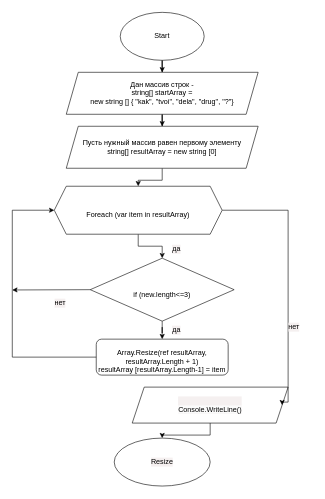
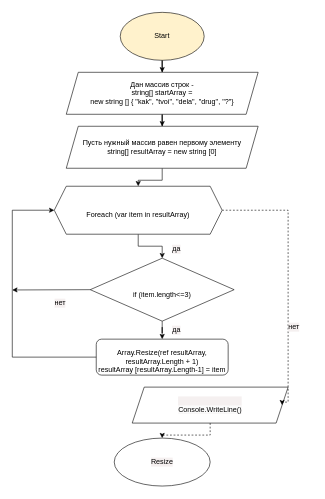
- <mxCell id="3" value="Start" style="ellipse;whiteSpace=wrap;html=1;" vertex="1" parent="1"><mxGeometry x="200" y="20" width="140" height="80" as="geometry" /></mxCell>
+ <mxCell id="3" value="Start" style="ellipse;whiteSpace=wrap;html=1;fillColor=#fff2cc;" vertex="1" parent="1"><mxGeometry x="200" y="20" width="140" height="80" as="geometry" /></mxCell>
- <mxCell id="9" style="edgeStyle=orthogonalEdgeStyle;rounded=0;orthogonalLoop=1;jettySize=auto;html=1;exitX=1;exitY=0.5;exitDx=0;exitDy=0;entryX=1;entryY=0.5;entryDx=0;entryDy=0;" edge="1" parent="1" source="10" target="20"><mxGeometry relative="1" as="geometry"><mxPoint x="480" y="792.667" as="targetPoint" /><Array as="points"><mxPoint x="480" y="350" /><mxPoint x="480" y="670" /></Array></mxGeometry></mxCell>
+ <mxCell id="9" style="edgeStyle=orthogonalEdgeStyle;rounded=0;orthogonalLoop=1;jettySize=auto;html=1;exitX=1;exitY=0.5;exitDx=0;exitDy=0;entryX=1;entryY=0.5;entryDx=0;entryDy=0;dashed=1;" edge="1" parent="1" source="10" target="20"><mxGeometry relative="1" as="geometry"><mxPoint x="480" y="792.667" as="targetPoint" /><Array as="points"><mxPoint x="480" y="350" /><mxPoint x="480" y="670" /></Array></mxGeometry></mxCell>
- <mxCell id="12" value="&lt;br&gt;if (new.length&amp;lt;=3)" style="rhombus;whiteSpace=wrap;html=1;" vertex="1" parent="1"><mxGeometry x="150" y="430" width="240" height="105" as="geometry" /></mxCell>
+ <mxCell id="12" value="&lt;br&gt;if (item.length&amp;lt;=3)" style="rhombus;whiteSpace=wrap;html=1;" vertex="1" parent="1"><mxGeometry x="150" y="430" width="240" height="105" as="geometry" /></mxCell>
- <mxCell id="19" value="" style="edgeStyle=orthogonalEdgeStyle;rounded=0;orthogonalLoop=1;jettySize=auto;html=1;" edge="1" parent="1" source="20" target="21"><mxGeometry relative="1" as="geometry" /></mxCell>
+ <mxCell id="19" value="" style="edgeStyle=orthogonalEdgeStyle;rounded=0;orthogonalLoop=1;jettySize=auto;html=1;dashed=1;" edge="1" parent="1" source="20" target="21"><mxGeometry relative="1" as="geometry" /></mxCell>
